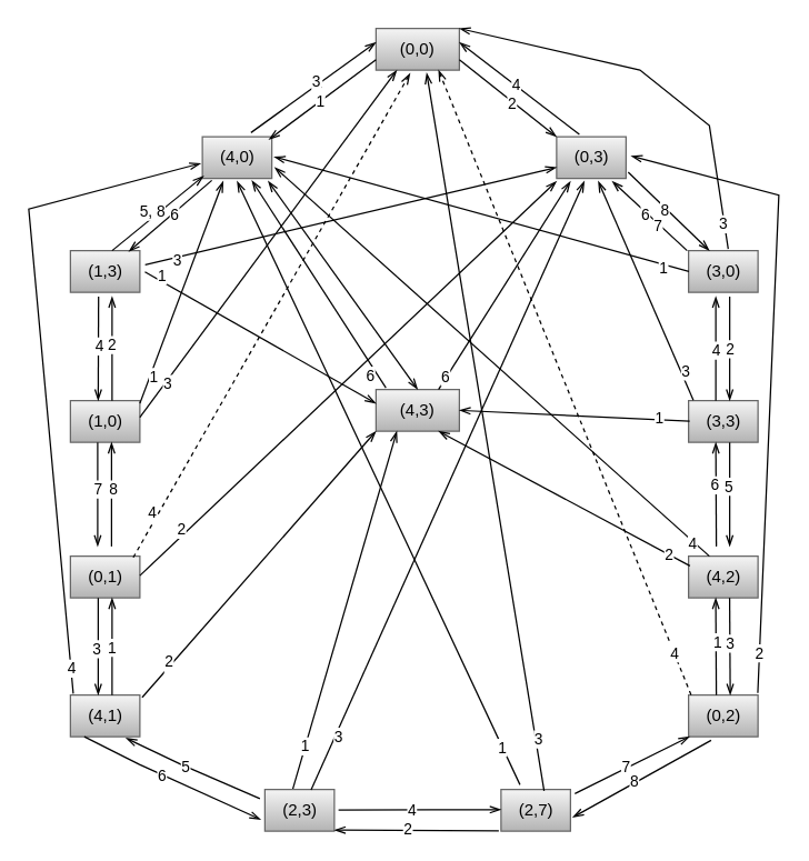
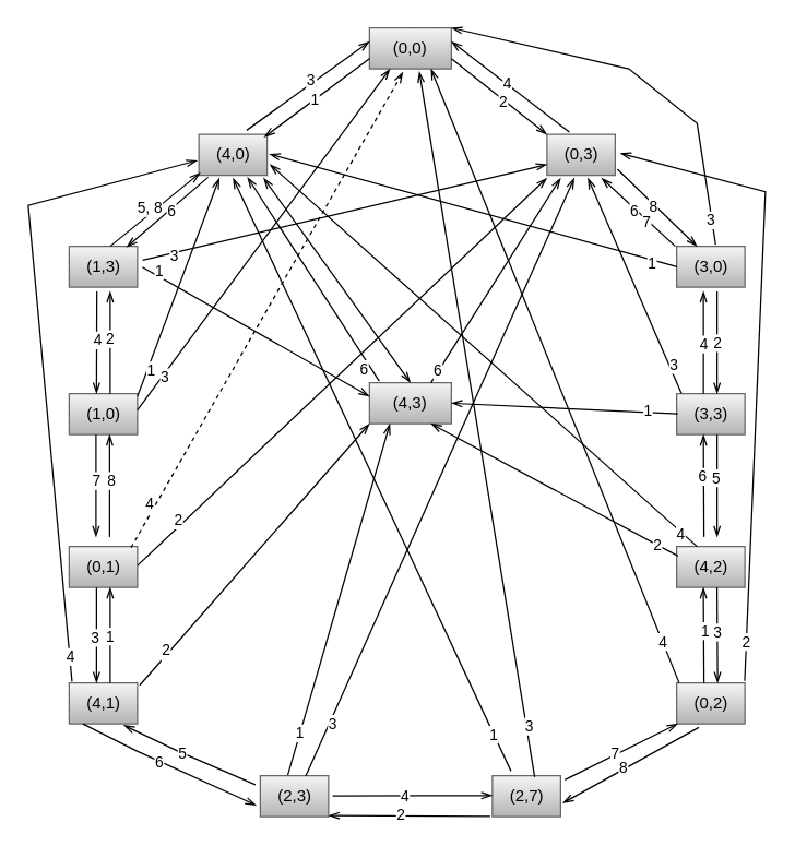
- <mxCell id="107" value="" style="endArrow=none;startArrow=openThin;html=1;rounded=0;startFill=0;endFill=0;entryX=0.037;entryY=0;entryDx=0;entryDy=0;entryPerimeter=0;exitX=0.75;exitY=1;exitDx=0;exitDy=0;dashed=1;" parent="1" source="2" target="17" edge="1"><mxGeometry width="50" height="50" relative="1" as="geometry"><mxPoint x="320" y="60" as="sourcePoint" /><mxPoint x="411" y="559" as="targetPoint" /></mxGeometry></mxCell>
+ <mxCell id="107" value="" style="endArrow=none;startArrow=openThin;html=1;rounded=0;startFill=0;endFill=0;entryX=0.037;entryY=0;entryDx=0;entryDy=0;entryPerimeter=0;exitX=0.75;exitY=1;exitDx=0;exitDy=0;" parent="1" source="2" target="17" edge="1"><mxGeometry width="50" height="50" relative="1" as="geometry"><mxPoint x="320" y="60" as="sourcePoint" /><mxPoint x="411" y="559" as="targetPoint" /></mxGeometry></mxCell>
